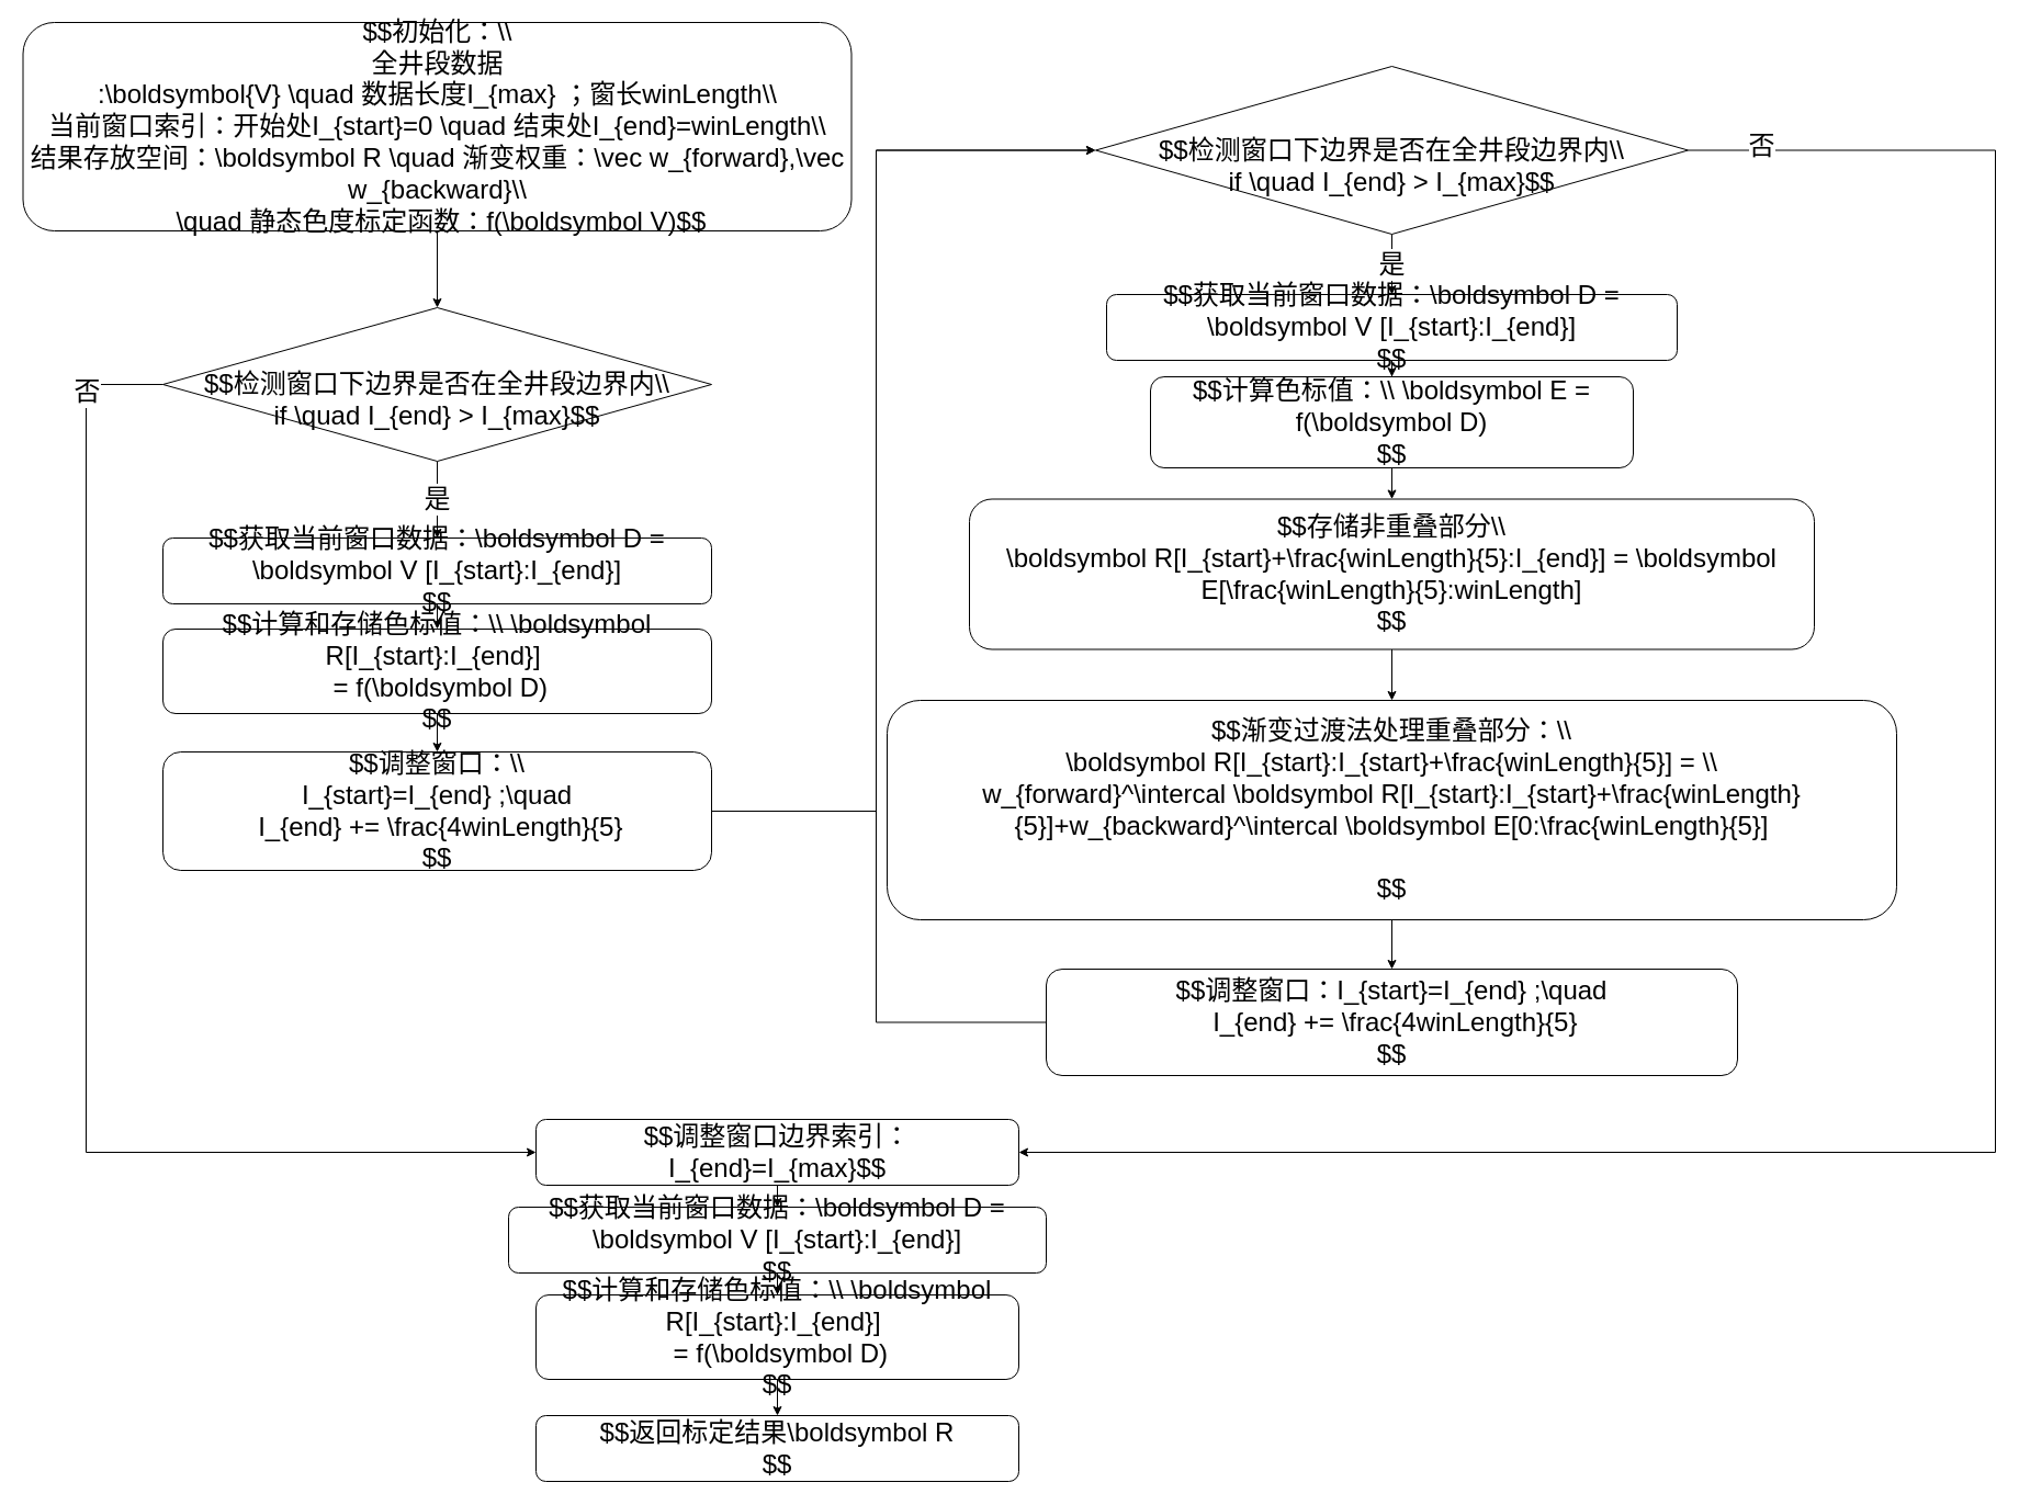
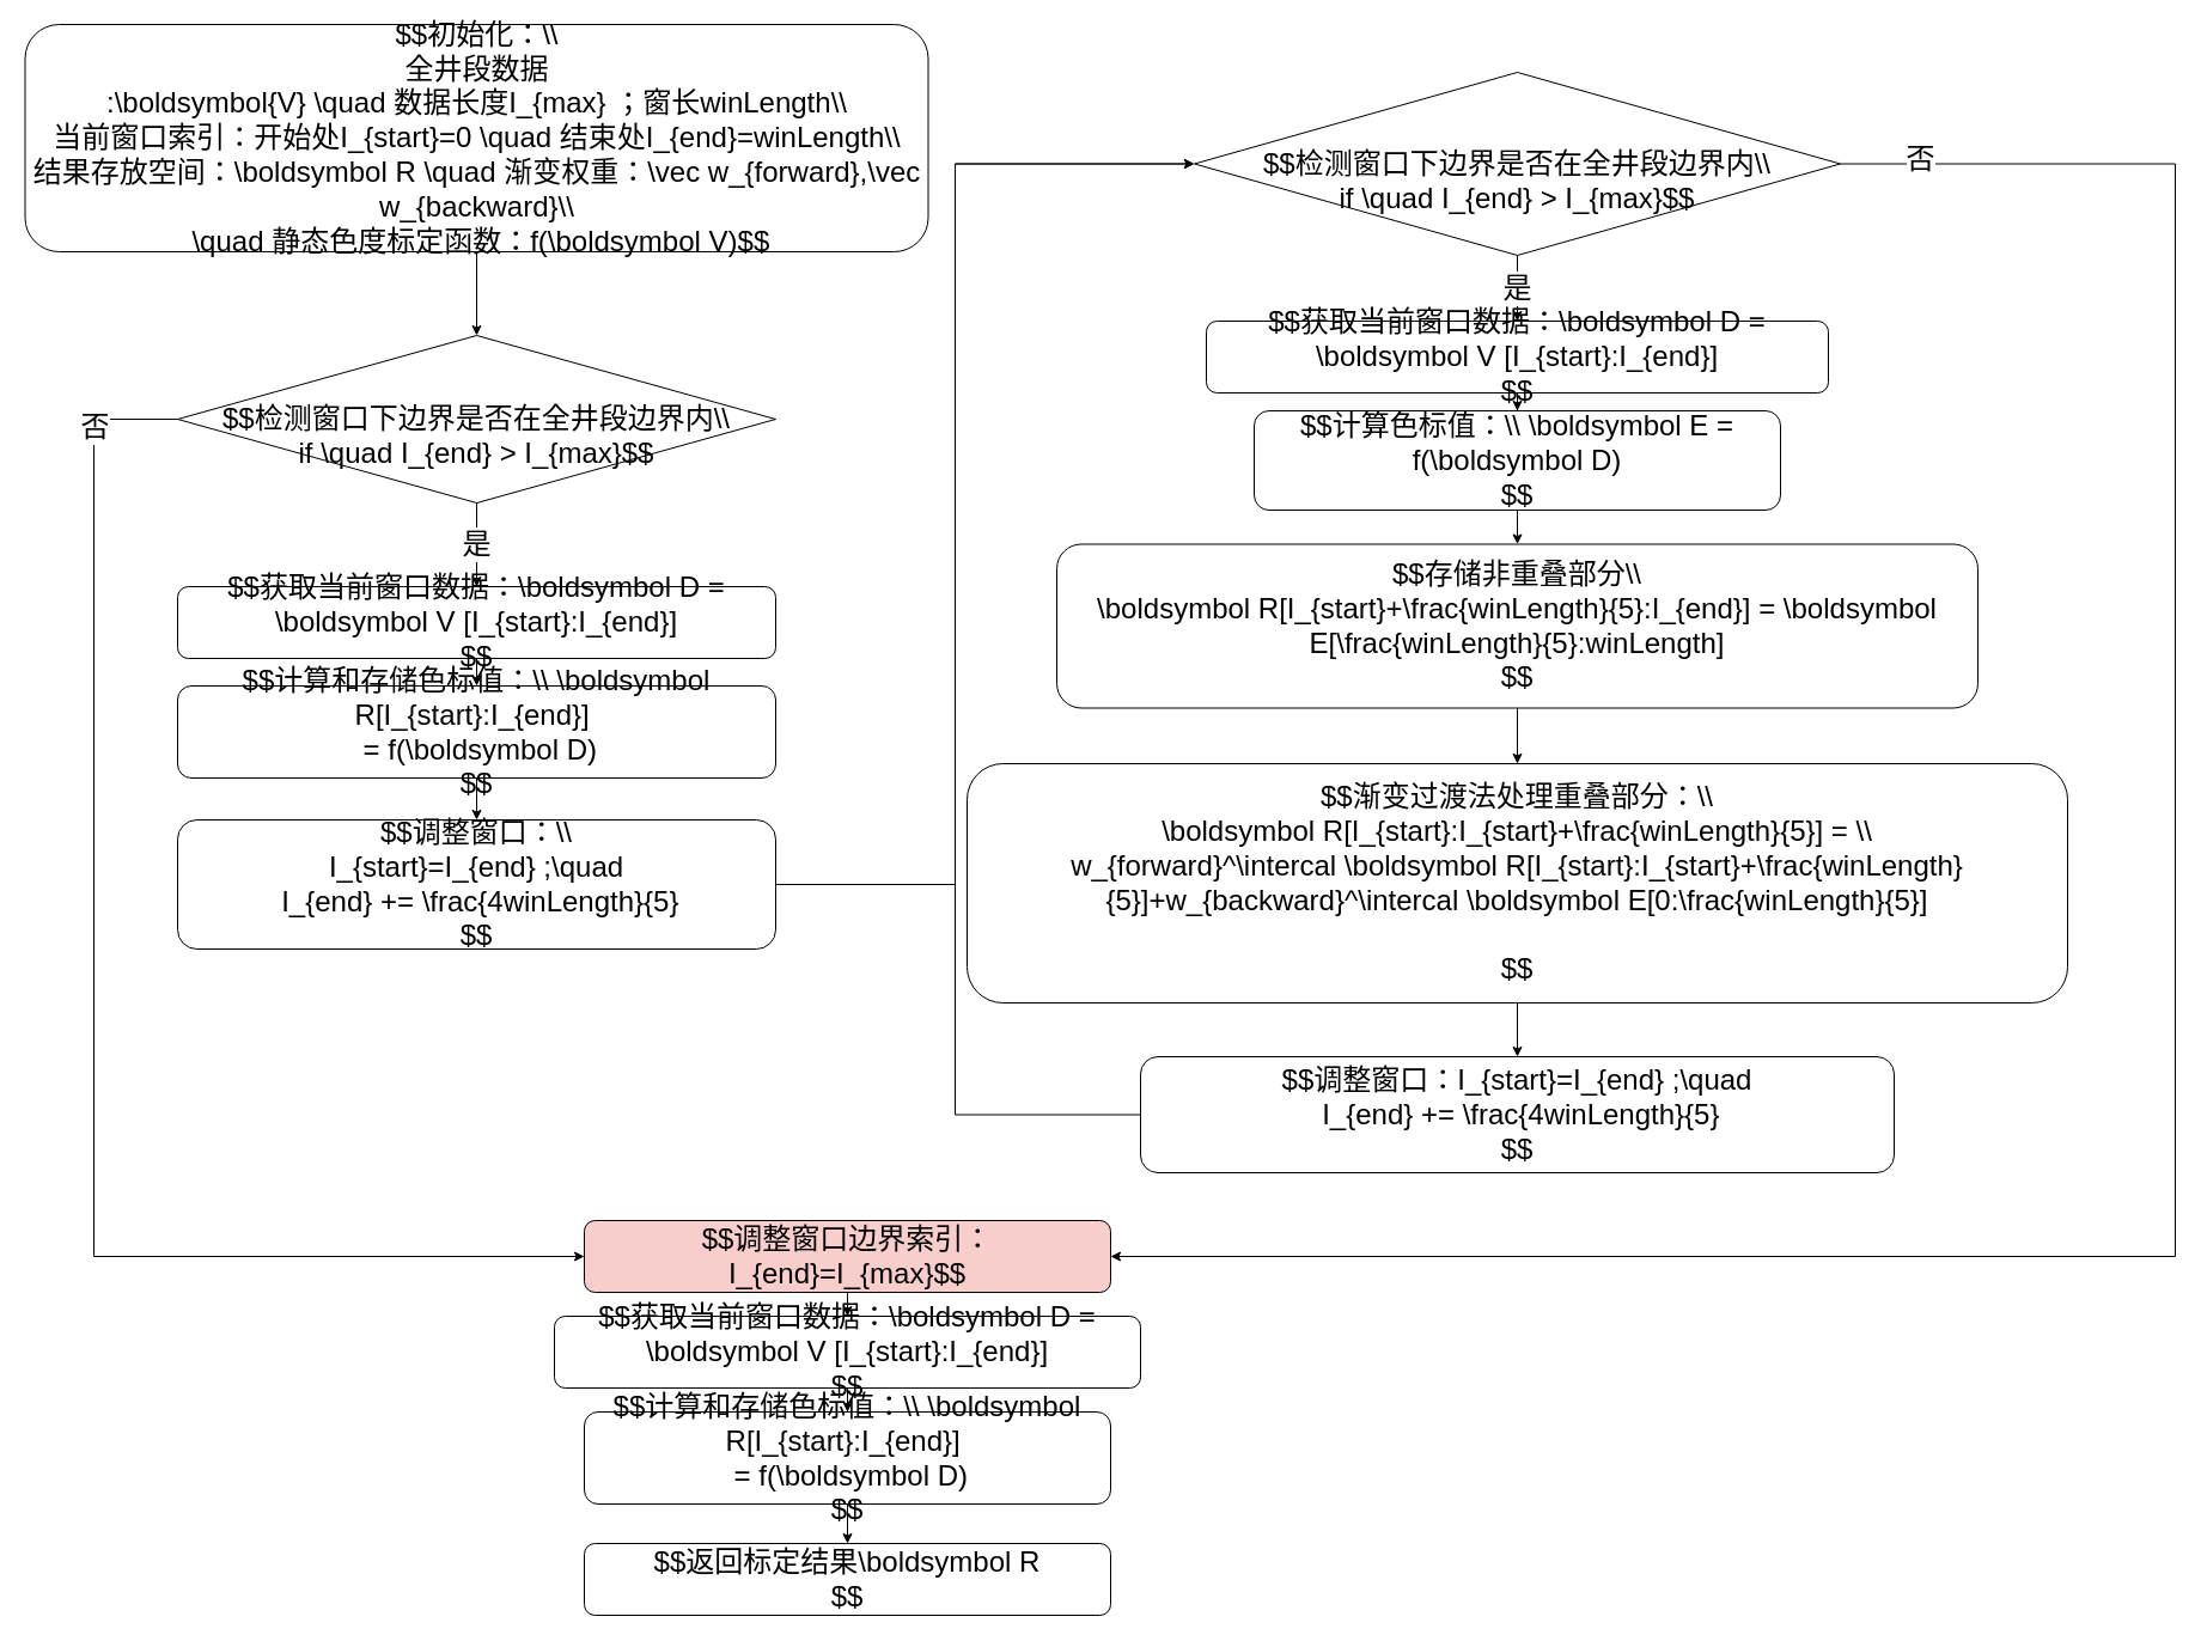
- <mxCell id="29" value="$$调整窗口边界索引：I_{end}=I_{max}$$" style="rounded=1;whiteSpace=wrap;html=1;fontSize=24;align=center;" parent="1" vertex="1"><mxGeometry x="488" y="1020" width="440" height="60" as="geometry" /></mxCell>
+ <mxCell id="29" value="$$调整窗口边界索引：I_{end}=I_{max}$$" style="rounded=1;whiteSpace=wrap;html=1;fontSize=24;align=center;fillColor=#f8cecc;" parent="1" vertex="1"><mxGeometry x="488" y="1020" width="440" height="60" as="geometry" /></mxCell>
